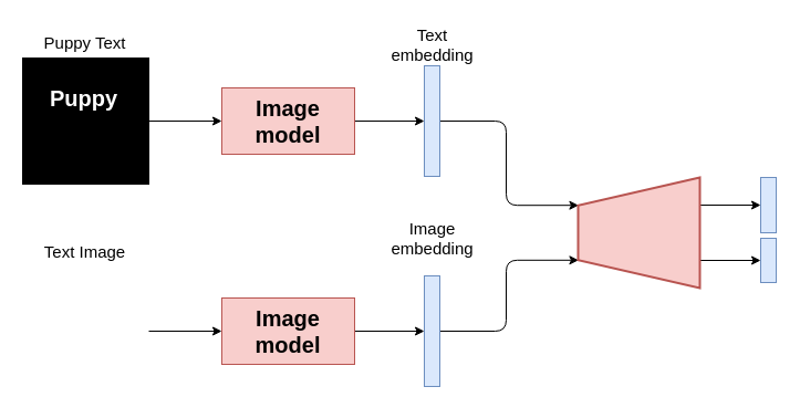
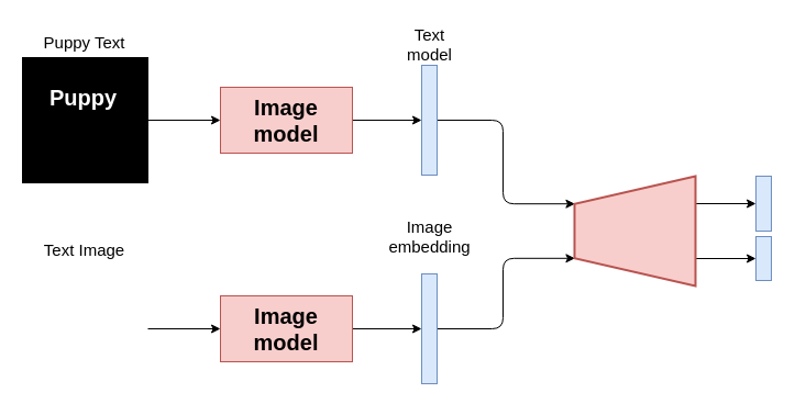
- <mxCell id="16" value="&lt;font style=&quot;font-size: 15px&quot;&gt;Text&lt;br&gt;embedding&lt;/font&gt;" style="text;html=1;resizable=0;points=[];autosize=1;align=center;verticalAlign=top;spacingTop=-4;" parent="1" vertex="1"><mxGeometry x="345" y="20" width="90" height="30" as="geometry" /></mxCell>
+ <mxCell id="16" value="&lt;font style=&quot;font-size: 15px&quot;&gt;Text&lt;br&gt;model&lt;/font&gt;" style="text;html=1;resizable=0;points=[];autosize=1;align=center;verticalAlign=top;spacingTop=-4;" parent="1" vertex="1"><mxGeometry x="345" y="20" width="90" height="30" as="geometry" /></mxCell>
